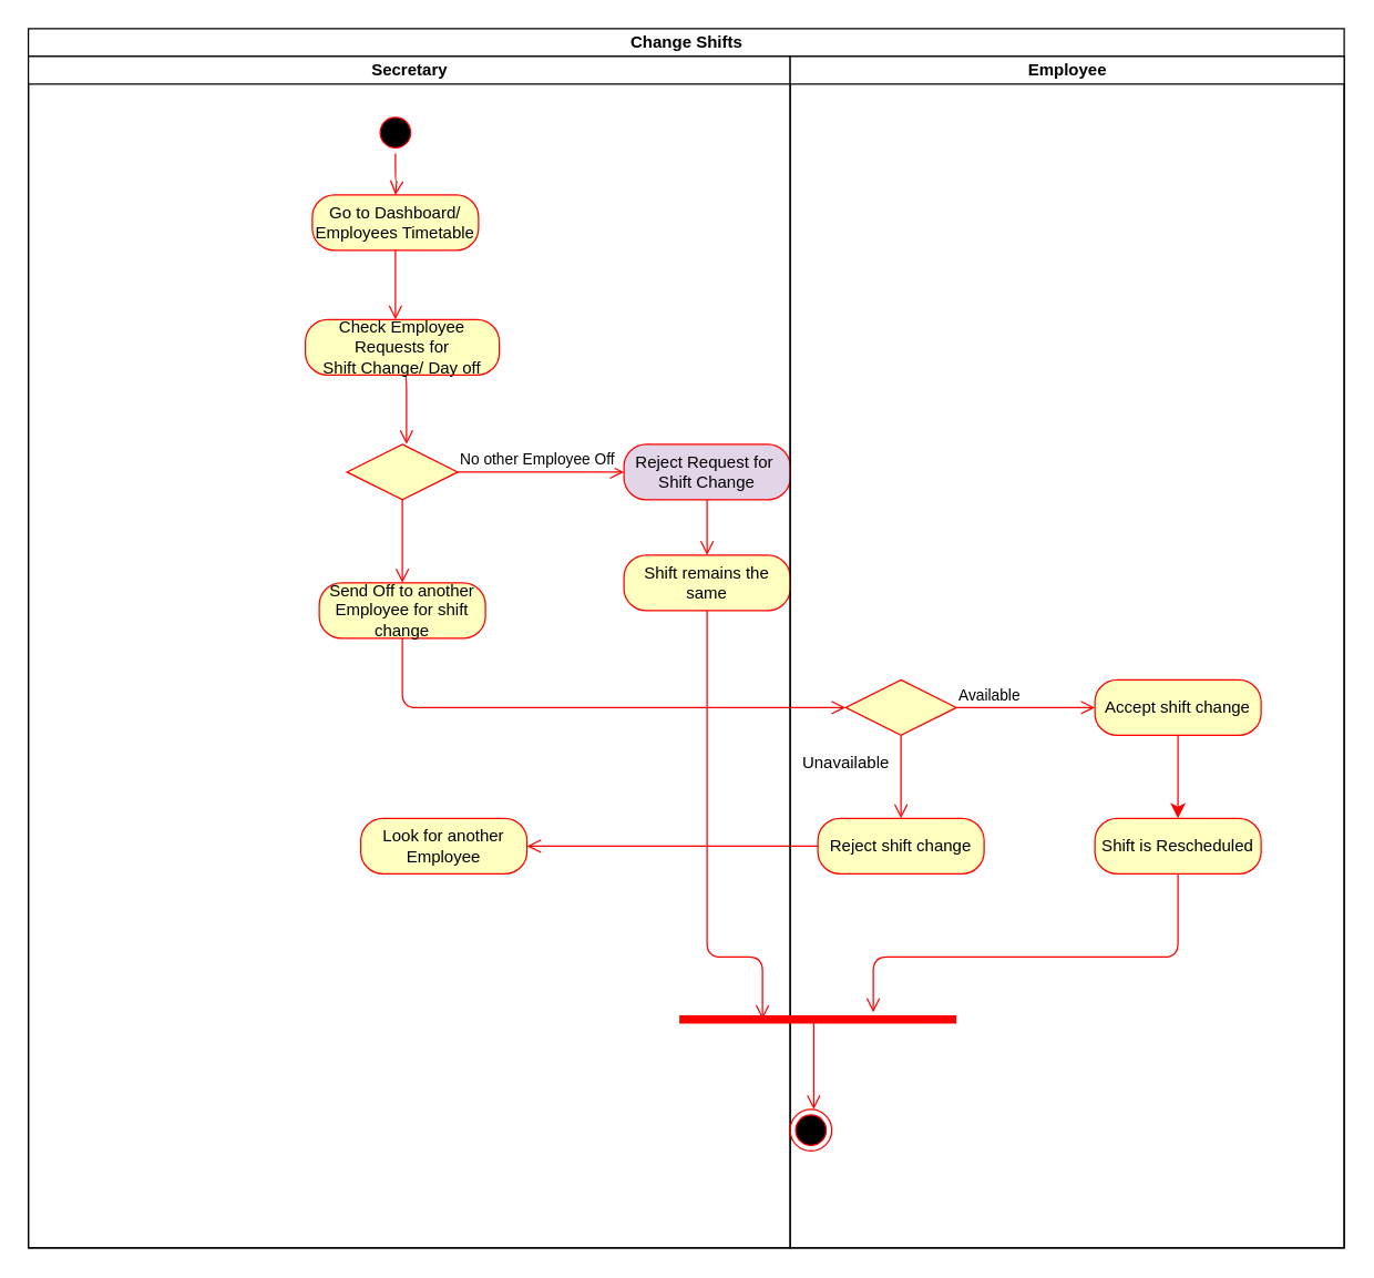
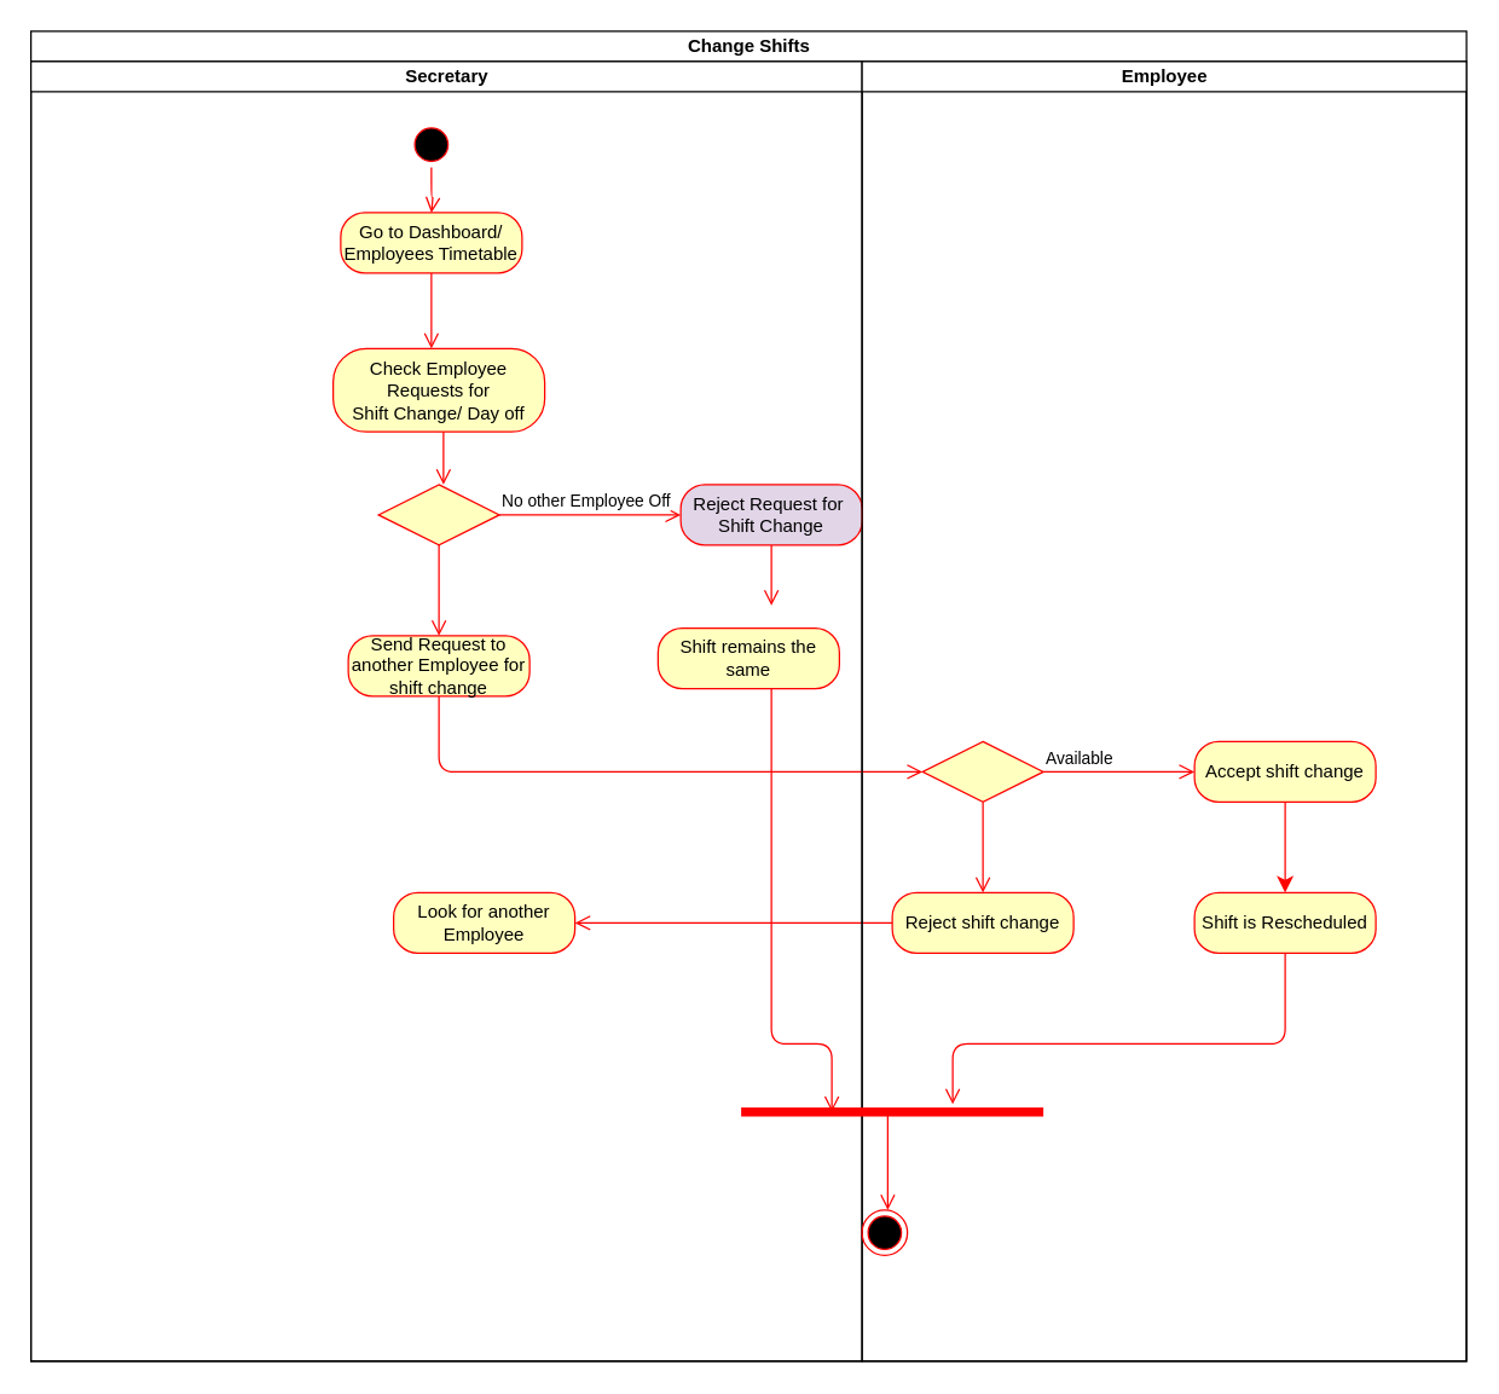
- <mxCell id="8" value="Check Employee Requests for &lt;br&gt;Shift Change/ Day off" style="rounded=1;whiteSpace=wrap;html=1;arcSize=40;fontColor=#000000;fillColor=#ffffc0;strokeColor=#ff0000;" vertex="1" parent="4"><mxGeometry x="200" y="190" width="140" height="40" as="geometry" /></mxCell>
+ <mxCell id="8" value="Check Employee Requests for &lt;br&gt;Shift Change/ Day off" style="rounded=1;whiteSpace=wrap;html=1;arcSize=40;fontColor=#000000;fillColor=#ffffc0;strokeColor=#ff0000;" vertex="1" parent="4"><mxGeometry x="200" y="190" width="140" height="55" as="geometry" /></mxCell>
- <mxCell id="16" value="Shift remains the same" style="rounded=1;whiteSpace=wrap;html=1;arcSize=40;fontColor=#000000;fillColor=#ffffc0;strokeColor=#ff0000;" vertex="1" parent="4"><mxGeometry x="430" y="360" width="120" height="40" as="geometry" /></mxCell>
+ <mxCell id="16" value="Shift remains the same" style="rounded=1;whiteSpace=wrap;html=1;arcSize=40;fontColor=#000000;fillColor=#ffffc0;strokeColor=#ff0000;" vertex="1" parent="4"><mxGeometry x="415" y="375" width="120" height="40" as="geometry" /></mxCell>
- <mxCell id="14" value="Send Off to another Employee for shift change" style="rounded=1;whiteSpace=wrap;html=1;arcSize=40;fontColor=#000000;fillColor=#ffffc0;strokeColor=#ff0000;" vertex="1" parent="4"><mxGeometry x="210" y="380" width="120" height="40" as="geometry" /></mxCell>
+ <mxCell id="14" value="Send Request to another Employee for shift change" style="rounded=1;whiteSpace=wrap;html=1;arcSize=40;fontColor=#000000;fillColor=#ffffc0;strokeColor=#ff0000;" vertex="1" parent="4"><mxGeometry x="210" y="380" width="120" height="40" as="geometry" /></mxCell>
- <mxCell id="24" value="Unavailable" style="text;html=1;align=center;verticalAlign=middle;resizable=0;points=[];autosize=1;" vertex="1" parent="19"><mxGeometry y="500" width="80" height="20" as="geometry" /></mxCell>
